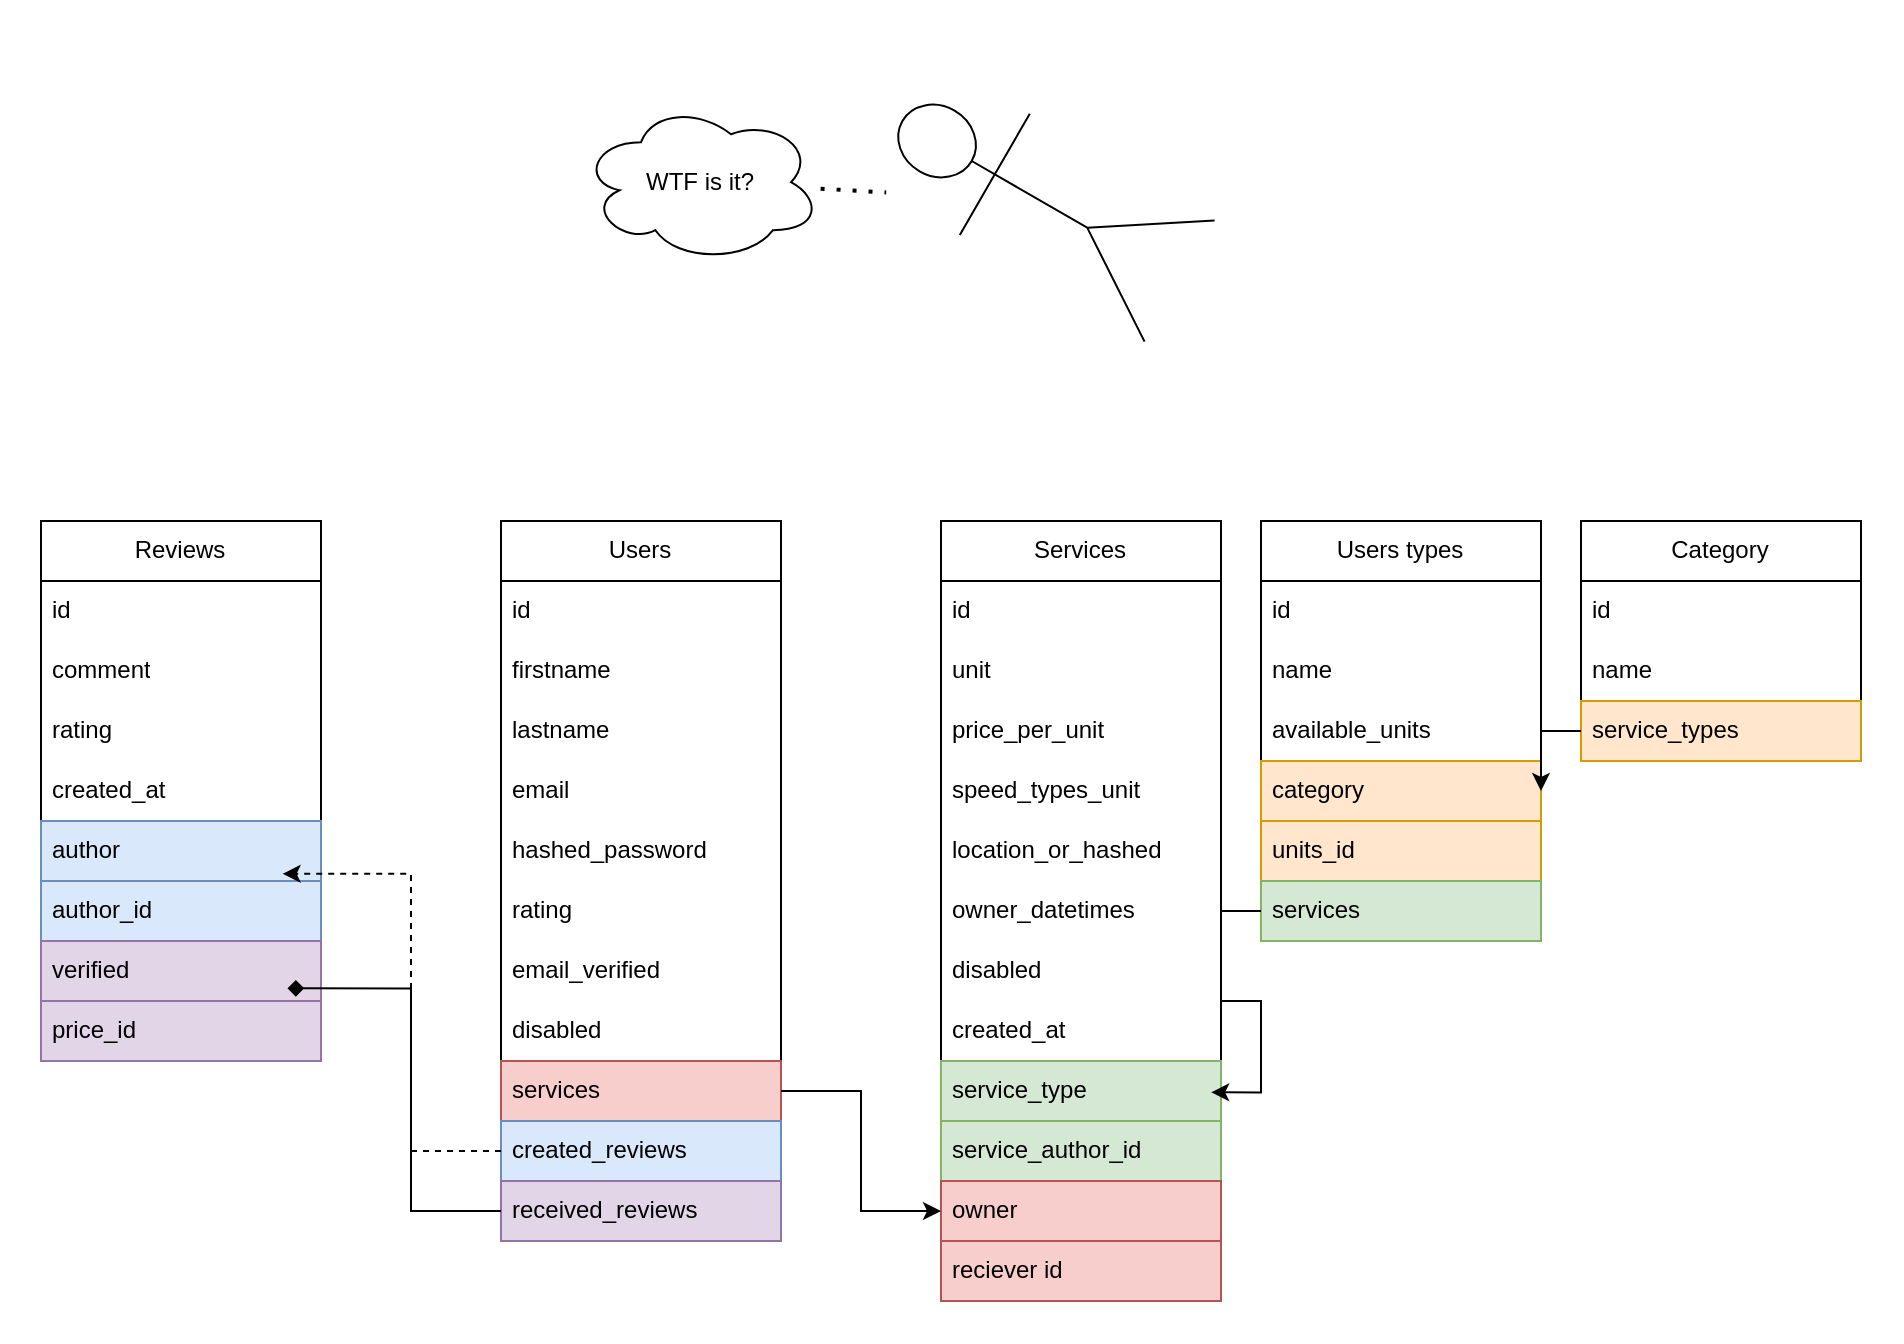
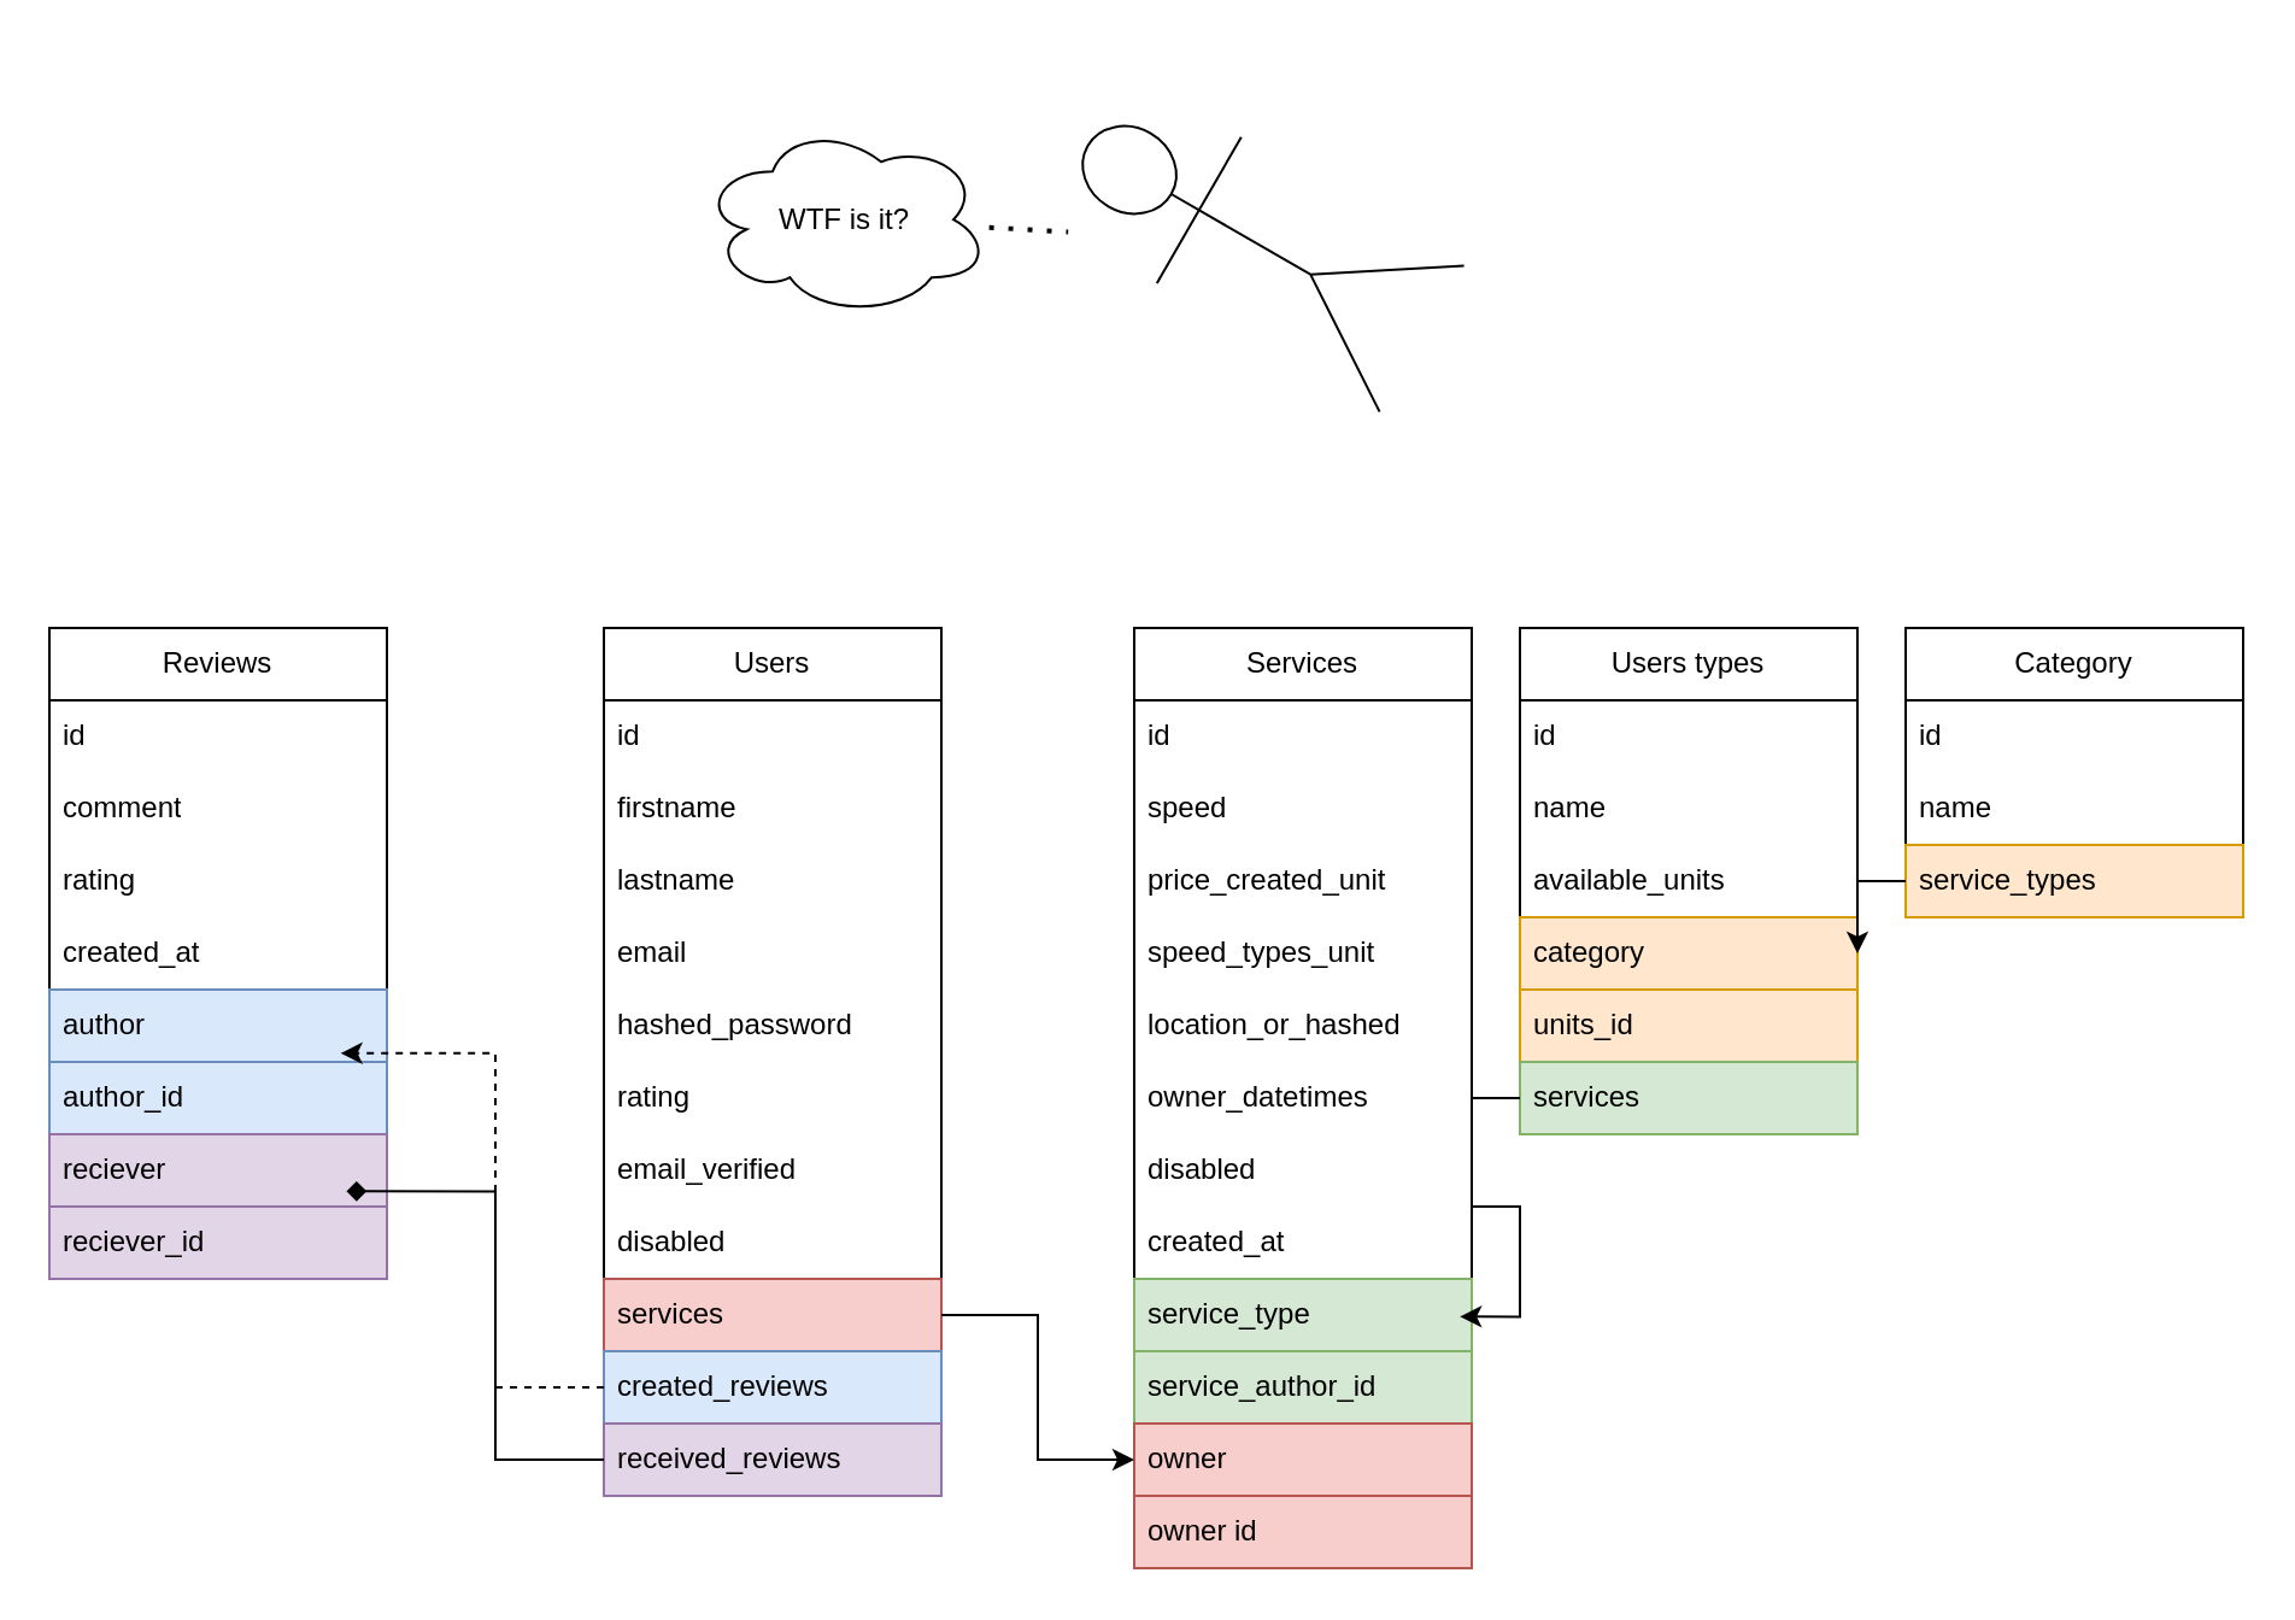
- <mxCell id="16" value="unit&amp;nbsp;" style="text;strokeColor=none;fillColor=none;align=left;verticalAlign=middle;spacingLeft=4;spacingRight=4;overflow=hidden;points=[[0,0.5],[1,0.5]];portConstraint=eastwest;rotatable=0;whiteSpace=wrap;html=1;" parent="14" vertex="1"><mxGeometry y="60" width="140" height="30" as="geometry" /></mxCell>
+ <mxCell id="16" value="speed&amp;nbsp;" style="text;strokeColor=none;fillColor=none;align=left;verticalAlign=middle;spacingLeft=4;spacingRight=4;overflow=hidden;points=[[0,0.5],[1,0.5]];portConstraint=eastwest;rotatable=0;whiteSpace=wrap;html=1;" parent="14" vertex="1"><mxGeometry y="60" width="140" height="30" as="geometry" /></mxCell>
- <mxCell id="17" value="price_per_unit" style="text;strokeColor=none;fillColor=none;align=left;verticalAlign=middle;spacingLeft=4;spacingRight=4;overflow=hidden;points=[[0,0.5],[1,0.5]];portConstraint=eastwest;rotatable=0;whiteSpace=wrap;html=1;" parent="14" vertex="1"><mxGeometry y="90" width="140" height="30" as="geometry" /></mxCell>
+ <mxCell id="17" value="price_created_unit" style="text;strokeColor=none;fillColor=none;align=left;verticalAlign=middle;spacingLeft=4;spacingRight=4;overflow=hidden;points=[[0,0.5],[1,0.5]];portConstraint=eastwest;rotatable=0;whiteSpace=wrap;html=1;" parent="14" vertex="1"><mxGeometry y="90" width="140" height="30" as="geometry" /></mxCell>
- <mxCell id="48" value="verified" style="text;strokeColor=#9673a6;fillColor=#e1d5e7;align=left;verticalAlign=middle;spacingLeft=4;spacingRight=4;overflow=hidden;points=[[0,0.5],[1,0.5]];portConstraint=eastwest;rotatable=0;whiteSpace=wrap;html=1;" vertex="1" parent="41"><mxGeometry y="210" width="140" height="30" as="geometry" /></mxCell>
+ <mxCell id="48" value="reciever" style="text;strokeColor=#9673a6;fillColor=#e1d5e7;align=left;verticalAlign=middle;spacingLeft=4;spacingRight=4;overflow=hidden;points=[[0,0.5],[1,0.5]];portConstraint=eastwest;rotatable=0;whiteSpace=wrap;html=1;" vertex="1" parent="41"><mxGeometry y="210" width="140" height="30" as="geometry" /></mxCell>
- <mxCell id="49" value="price_id" style="text;strokeColor=#9673a6;fillColor=#e1d5e7;align=left;verticalAlign=middle;spacingLeft=4;spacingRight=4;overflow=hidden;points=[[0,0.5],[1,0.5]];portConstraint=eastwest;rotatable=0;whiteSpace=wrap;html=1;" vertex="1" parent="41"><mxGeometry y="240" width="140" height="30" as="geometry" /></mxCell>
+ <mxCell id="49" value="reciever_id" style="text;strokeColor=#9673a6;fillColor=#e1d5e7;align=left;verticalAlign=middle;spacingLeft=4;spacingRight=4;overflow=hidden;points=[[0,0.5],[1,0.5]];portConstraint=eastwest;rotatable=0;whiteSpace=wrap;html=1;" vertex="1" parent="41"><mxGeometry y="240" width="140" height="30" as="geometry" /></mxCell>
- <mxCell id="26" value="reciever id" style="text;strokeColor=#b85450;fillColor=#f8cecc;align=left;verticalAlign=middle;spacingLeft=4;spacingRight=4;overflow=hidden;points=[[0,0.5],[1,0.5]];portConstraint=eastwest;rotatable=0;whiteSpace=wrap;html=1;" parent="14" vertex="1"><mxGeometry y="360" width="140" height="30" as="geometry" /></mxCell>
+ <mxCell id="26" value="owner id" style="text;strokeColor=#b85450;fillColor=#f8cecc;align=left;verticalAlign=middle;spacingLeft=4;spacingRight=4;overflow=hidden;points=[[0,0.5],[1,0.5]];portConstraint=eastwest;rotatable=0;whiteSpace=wrap;html=1;" parent="14" vertex="1"><mxGeometry y="360" width="140" height="30" as="geometry" /></mxCell>
